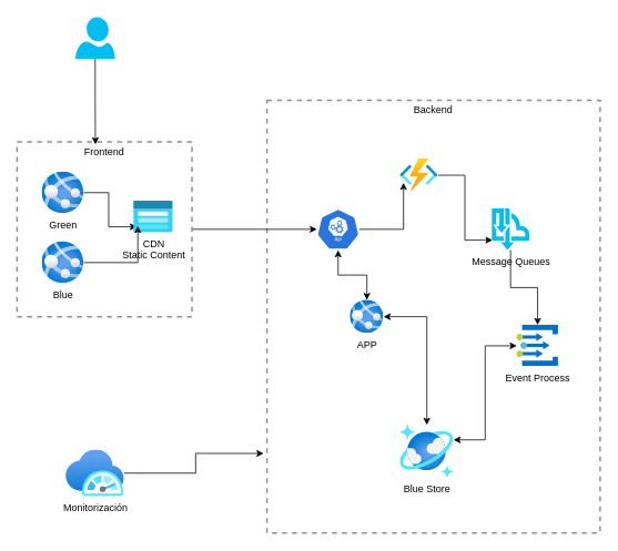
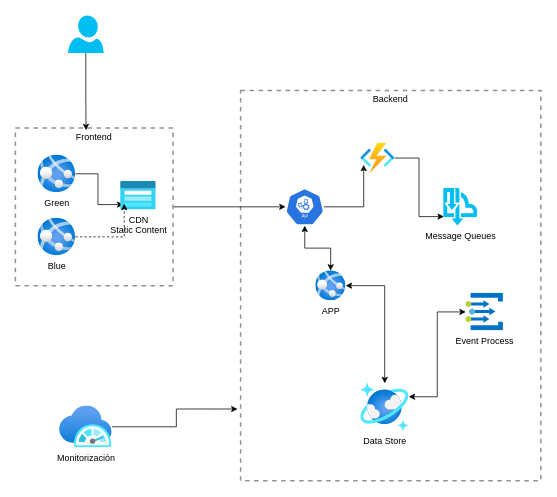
- <mxCell id="20" style="edgeStyle=orthogonalEdgeStyle;rounded=0;orthogonalLoop=1;jettySize=auto;html=1;entryX=0.105;entryY=0.789;entryDx=0;entryDy=0;entryPerimeter=0;" parent="16" source="21" target="19" edge="1"><mxGeometry relative="1" as="geometry" /></mxCell>
+ <mxCell id="20" style="edgeStyle=orthogonalEdgeStyle;rounded=0;orthogonalLoop=1;jettySize=auto;html=1;entryX=0.105;entryY=0.789;entryDx=0;entryDy=0;entryPerimeter=0;dashed=1;" parent="16" source="21" target="19" edge="1"><mxGeometry relative="1" as="geometry" /></mxCell>
- <mxCell id="4" style="edgeStyle=orthogonalEdgeStyle;rounded=0;orthogonalLoop=1;jettySize=auto;html=1;startArrow=none;startFill=0;" parent="2" source="5" target="14" edge="1"><mxGeometry relative="1" as="geometry" /></mxCell>
- <mxCell id="3" value="Blue Store" style="aspect=fixed;html=1;points=[];align=center;image;fontSize=12;image=img/lib/azure2/databases/Azure_Cosmos_DB.svg;" parent="2" vertex="1"><mxGeometry x="160" y="390" width="64" height="64" as="geometry" /></mxCell>
+ <mxCell id="3" value="Data Store" style="aspect=fixed;html=1;points=[];align=center;image;fontSize=12;image=img/lib/azure2/databases/Azure_Cosmos_DB.svg;" parent="2" vertex="1"><mxGeometry x="160" y="390" width="64" height="64" as="geometry" /></mxCell>
